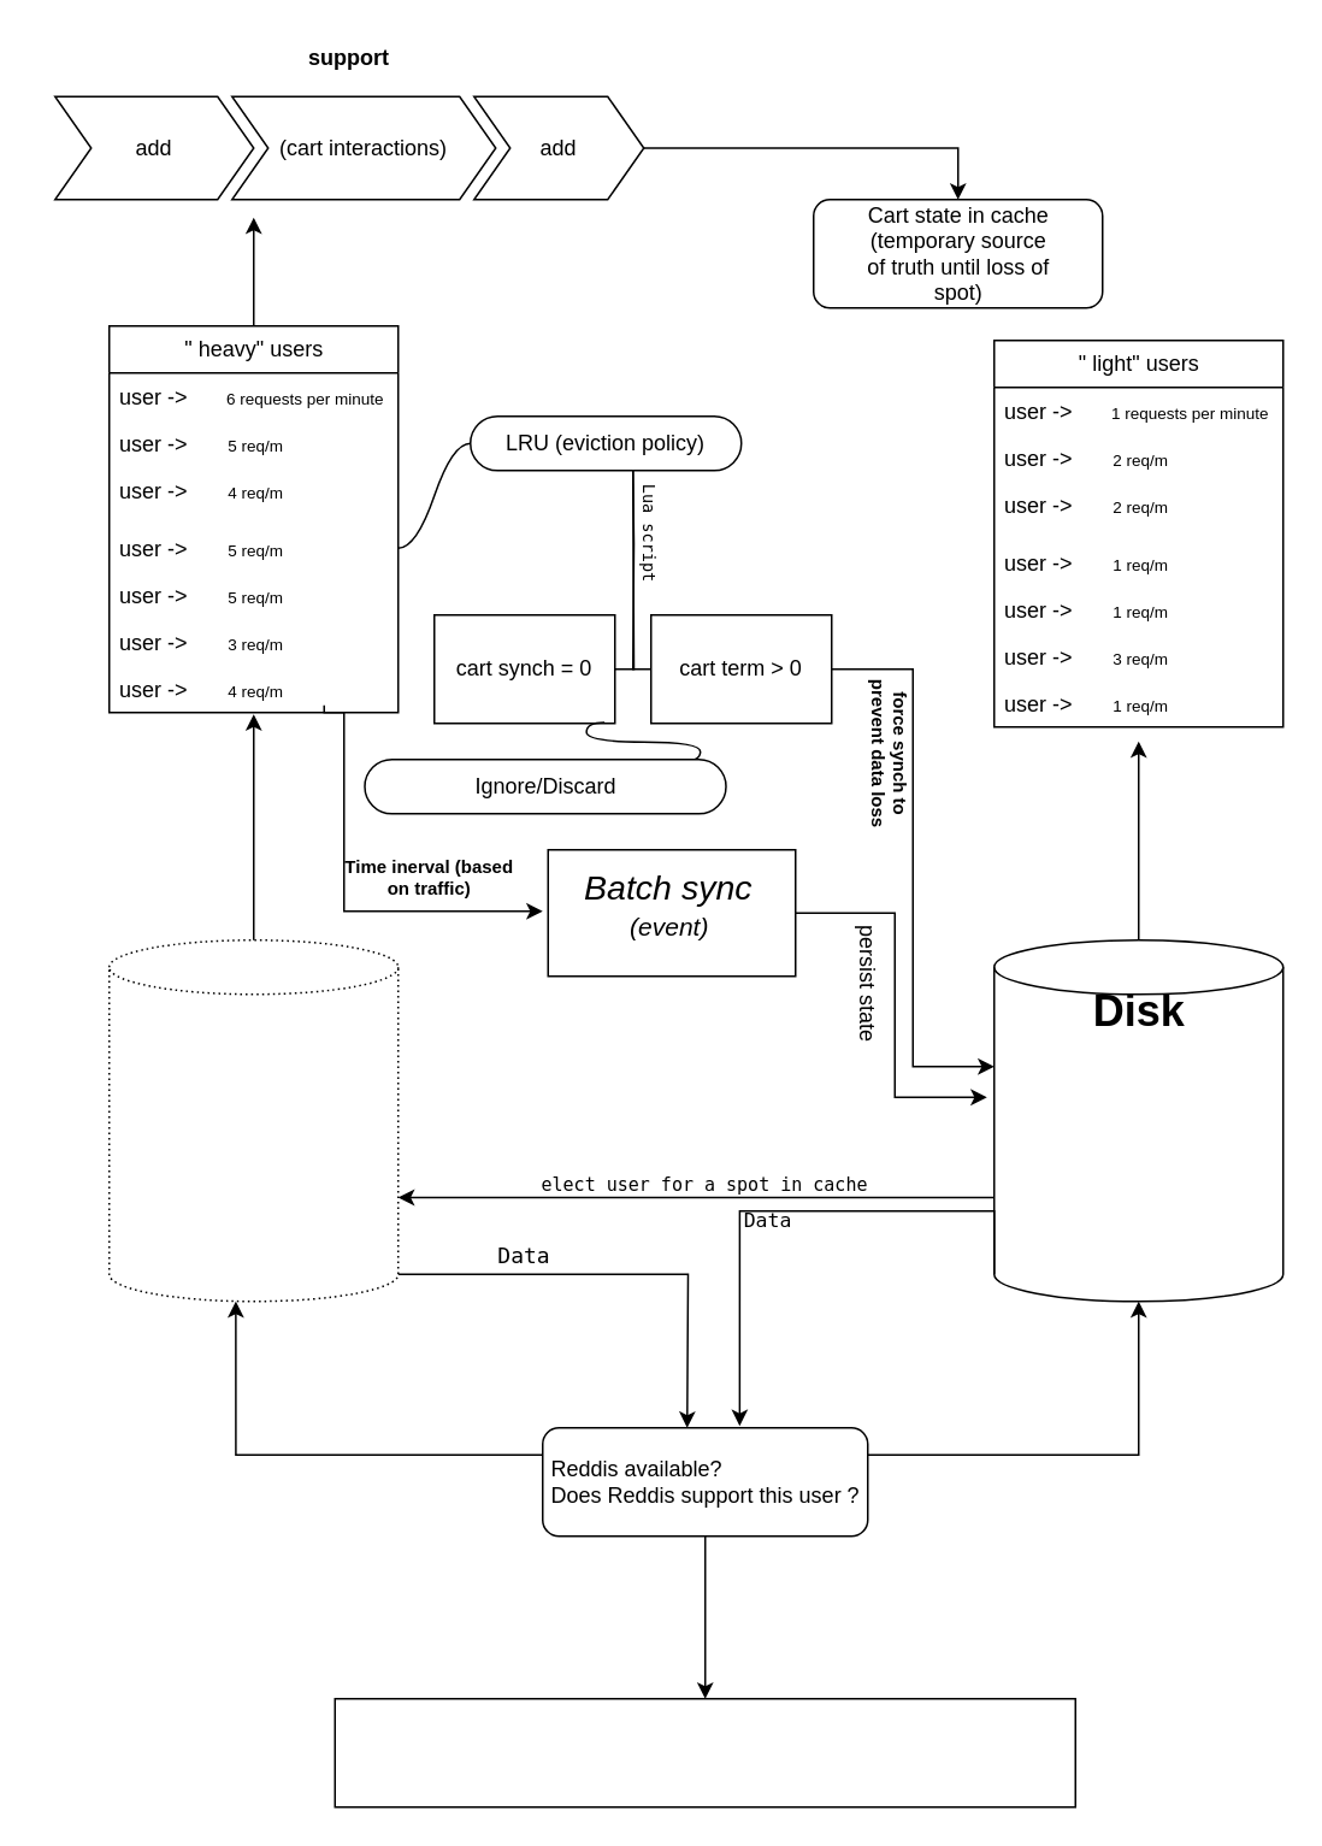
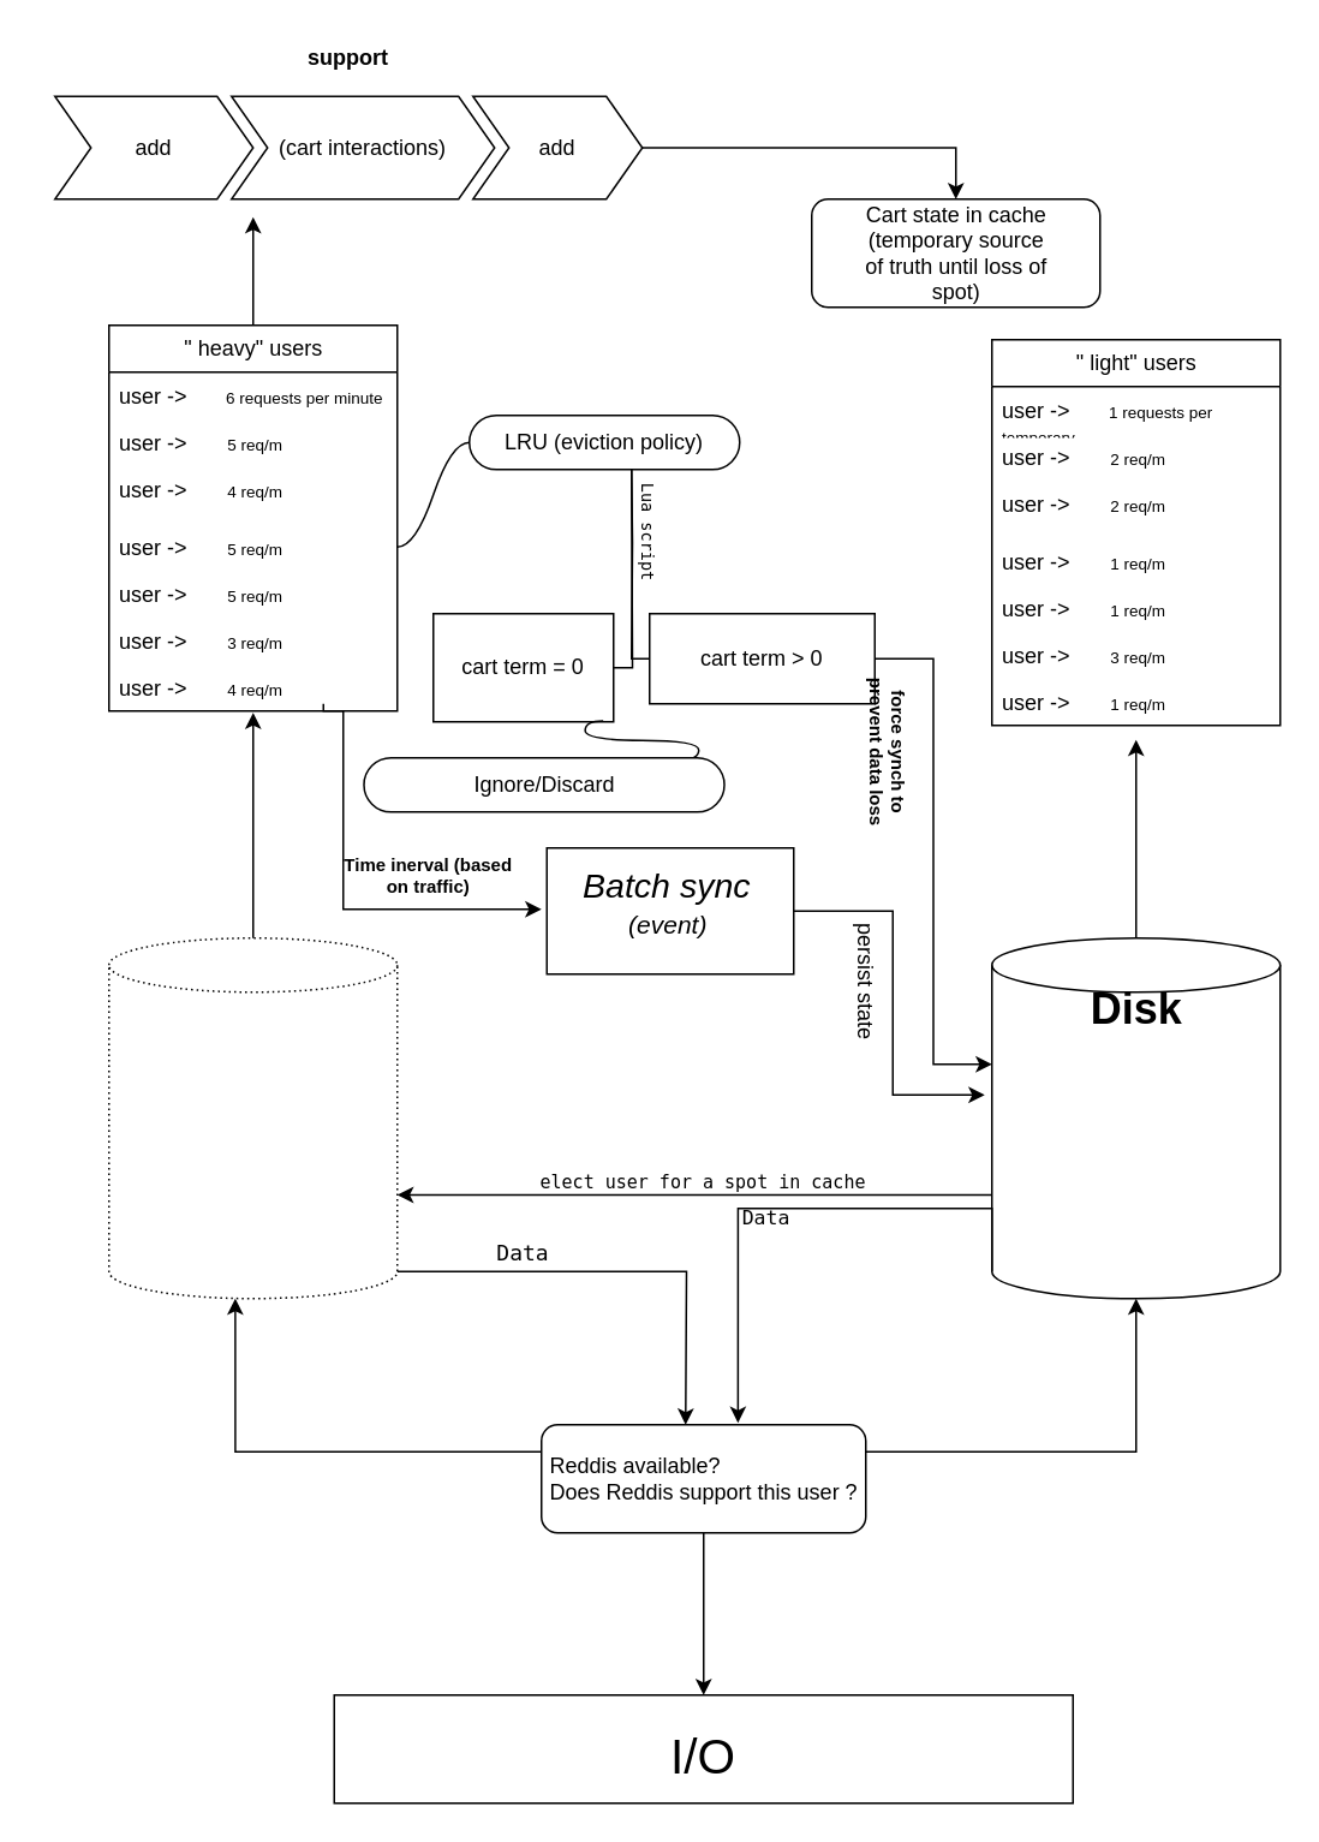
- <mxCell id="34" value="user -&amp;gt;&amp;nbsp; &amp;nbsp; &amp;nbsp;&lt;font style=&quot;font-size: 9px;&quot;&gt;&amp;nbsp; 1 requests per minute&lt;/font&gt;" style="text;strokeColor=none;fillColor=none;align=left;verticalAlign=top;spacingLeft=4;spacingRight=4;overflow=hidden;rotatable=1;points=[[0,0.5],[1,0.5]];portConstraint=eastwest;whiteSpace=wrap;html=1;movable=1;resizable=1;deletable=1;editable=1;locked=0;connectable=1;" vertex="1" parent="33"><mxGeometry y="26" width="160" height="26" as="geometry" /></mxCell>
+ <mxCell id="34" value="user -&amp;gt;&amp;nbsp; &amp;nbsp; &amp;nbsp;&lt;font style=&quot;font-size: 9px;&quot;&gt;&amp;nbsp; 1 requests per temporary&lt;/font&gt;" style="text;strokeColor=none;fillColor=none;align=left;verticalAlign=top;spacingLeft=4;spacingRight=4;overflow=hidden;rotatable=1;points=[[0,0.5],[1,0.5]];portConstraint=eastwest;whiteSpace=wrap;html=1;movable=1;resizable=1;deletable=1;editable=1;locked=0;connectable=1;" vertex="1" parent="33"><mxGeometry y="26" width="160" height="26" as="geometry" /></mxCell>
- <mxCell id="30" value="cart synch = 0" style="whiteSpace=wrap;html=1;align=center;verticalAlign=middle;treeFolding=1;treeMoving=1;movable=1;resizable=1;rotatable=1;deletable=1;editable=1;locked=0;connectable=1;" vertex="1" parent="1"><mxGeometry x="240" y="340" width="100" height="60" as="geometry" /></mxCell>
+ <mxCell id="30" value="cart term = 0" style="whiteSpace=wrap;html=1;align=center;verticalAlign=middle;treeFolding=1;treeMoving=1;movable=1;resizable=1;rotatable=1;deletable=1;editable=1;locked=0;connectable=1;" vertex="1" parent="1"><mxGeometry x="240" y="340" width="100" height="60" as="geometry" /></mxCell>
- <mxCell id="31" value="cart term &amp;gt; 0" style="whiteSpace=wrap;html=1;align=center;verticalAlign=middle;treeFolding=1;treeMoving=1;movable=1;resizable=1;rotatable=1;deletable=1;editable=1;locked=0;connectable=1;" vertex="1" parent="1"><mxGeometry x="360" y="340" width="100" height="60" as="geometry" /></mxCell>
+ <mxCell id="31" value="cart term &amp;gt; 0" style="whiteSpace=wrap;html=1;align=center;verticalAlign=middle;treeFolding=1;treeMoving=1;movable=1;resizable=1;rotatable=1;deletable=1;editable=1;locked=0;connectable=1;" vertex="1" parent="1"><mxGeometry x="360" y="340" width="125" height="50" as="geometry" /></mxCell>
+ <mxCell id="6" value="&lt;font style=&quot;font-size: 27px;&quot;&gt;I/O&lt;/font&gt;" style="text;html=1;align=center;verticalAlign=middle;whiteSpace=wrap;rounded=0;movable=1;resizable=1;rotatable=1;deletable=1;editable=1;locked=0;connectable=1;" vertex="1" parent="1"><mxGeometry x="360" y="960" width="60" height="30" as="geometry" /></mxCell>
